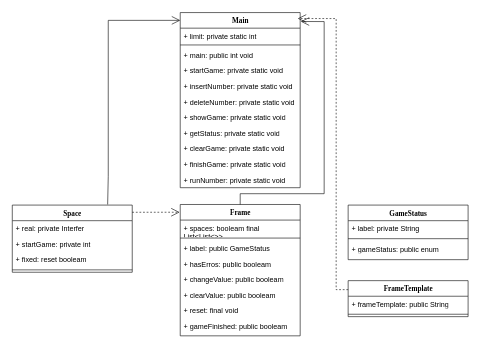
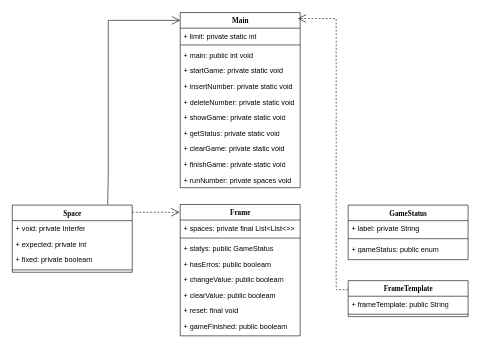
- <mxCell id="29" value="" style="endArrow=open;endFill=1;endSize=12;html=1;rounded=0;exitX=0.5;exitY=0;exitDx=0;exitDy=0;entryX=1.005;entryY=0.051;entryDx=0;entryDy=0;entryPerimeter=0;" parent="1" source="7" target="16" edge="1"><mxGeometry width="160" relative="1" as="geometry"><mxPoint x="739" y="484.15" as="sourcePoint" /><mxPoint x="496" y="43.892" as="targetPoint" /><Array as="points"><mxPoint x="400" y="322" /><mxPoint x="540" y="322" /><mxPoint x="540" y="35" /></Array></mxGeometry></mxCell>
- <mxCell id="27" value="+ runNumber: private static void" style="text;html=1;strokeColor=none;fillColor=none;align=left;verticalAlign=top;spacingLeft=4;spacingRight=4;whiteSpace=wrap;overflow=hidden;rotatable=0;points=[[0,0.5],[1,0.5]];portConstraint=eastwest;" parent="16" vertex="1"><mxGeometry y="266" width="200" height="26" as="geometry" /></mxCell>
+ <mxCell id="27" value="+ runNumber: private spaces void" style="text;html=1;strokeColor=none;fillColor=none;align=left;verticalAlign=top;spacingLeft=4;spacingRight=4;whiteSpace=wrap;overflow=hidden;rotatable=0;points=[[0,0.5],[1,0.5]];portConstraint=eastwest;" parent="16" vertex="1"><mxGeometry y="266" width="200" height="26" as="geometry" /></mxCell>
- <mxCell id="3" value="&lt;font style=&quot;vertical-align: inherit;&quot;&gt;&lt;font style=&quot;vertical-align: inherit;&quot;&gt;+ real: private Interfer&lt;/font&gt;&lt;/font&gt;" style="text;html=1;strokeColor=none;fillColor=none;align=left;verticalAlign=top;spacingLeft=4;spacingRight=4;whiteSpace=wrap;overflow=hidden;rotatable=0;points=[[0,0.5],[1,0.5]];portConstraint=eastwest;" parent="2" vertex="1"><mxGeometry y="26" width="200" height="26" as="geometry" /></mxCell>
+ <mxCell id="3" value="&lt;font style=&quot;vertical-align: inherit;&quot;&gt;&lt;font style=&quot;vertical-align: inherit;&quot;&gt;+ void: private Interfer&lt;/font&gt;&lt;/font&gt;" style="text;html=1;strokeColor=none;fillColor=none;align=left;verticalAlign=top;spacingLeft=4;spacingRight=4;whiteSpace=wrap;overflow=hidden;rotatable=0;points=[[0,0.5],[1,0.5]];portConstraint=eastwest;" parent="2" vertex="1"><mxGeometry y="26" width="200" height="26" as="geometry" /></mxCell>
- <mxCell id="8" value="&lt;font style=&quot;vertical-align: inherit;&quot;&gt;&lt;font style=&quot;vertical-align: inherit;&quot;&gt;+ spaces: booleam final List&amp;lt;List&amp;lt;&amp;gt;&amp;gt;&lt;/font&gt;&lt;/font&gt;" style="text;html=1;strokeColor=none;fillColor=none;align=left;verticalAlign=top;spacingLeft=4;spacingRight=4;whiteSpace=wrap;overflow=hidden;rotatable=0;points=[[0,0.5],[1,0.5]];portConstraint=eastwest;" parent="7" vertex="1"><mxGeometry y="26" width="200" height="26" as="geometry" /></mxCell>
+ <mxCell id="8" value="&lt;font style=&quot;vertical-align: inherit;&quot;&gt;&lt;font style=&quot;vertical-align: inherit;&quot;&gt;+ spaces: private final List&amp;lt;List&amp;lt;&amp;gt;&amp;gt;&lt;/font&gt;&lt;/font&gt;" style="text;html=1;strokeColor=none;fillColor=none;align=left;verticalAlign=top;spacingLeft=4;spacingRight=4;whiteSpace=wrap;overflow=hidden;rotatable=0;points=[[0,0.5],[1,0.5]];portConstraint=eastwest;" parent="7" vertex="1"><mxGeometry y="26" width="200" height="26" as="geometry" /></mxCell>
- <mxCell id="4" value="&lt;font style=&quot;vertical-align: inherit;&quot;&gt;&lt;font style=&quot;vertical-align: inherit;&quot;&gt;+ startGame: private int&lt;/font&gt;&lt;/font&gt;" style="text;html=1;strokeColor=none;fillColor=none;align=left;verticalAlign=top;spacingLeft=4;spacingRight=4;whiteSpace=wrap;overflow=hidden;rotatable=0;points=[[0,0.5],[1,0.5]];portConstraint=eastwest;" parent="2" vertex="1"><mxGeometry y="52" width="200" height="26" as="geometry" /></mxCell>
+ <mxCell id="4" value="&lt;font style=&quot;vertical-align: inherit;&quot;&gt;&lt;font style=&quot;vertical-align: inherit;&quot;&gt;+ expected: private int&lt;/font&gt;&lt;/font&gt;" style="text;html=1;strokeColor=none;fillColor=none;align=left;verticalAlign=top;spacingLeft=4;spacingRight=4;whiteSpace=wrap;overflow=hidden;rotatable=0;points=[[0,0.5],[1,0.5]];portConstraint=eastwest;" parent="2" vertex="1"><mxGeometry y="52" width="200" height="26" as="geometry" /></mxCell>
- <mxCell id="10" value="&lt;font style=&quot;vertical-align: inherit;&quot;&gt;&lt;font style=&quot;vertical-align: inherit;&quot;&gt;+ label: public GameStatus&lt;/font&gt;&lt;/font&gt;" style="text;html=1;strokeColor=none;fillColor=none;align=left;verticalAlign=top;spacingLeft=4;spacingRight=4;whiteSpace=wrap;overflow=hidden;rotatable=0;points=[[0,0.5],[1,0.5]];portConstraint=eastwest;" parent="7" vertex="1"><mxGeometry y="60" width="200" height="26" as="geometry" /></mxCell>
+ <mxCell id="10" value="&lt;font style=&quot;vertical-align: inherit;&quot;&gt;&lt;font style=&quot;vertical-align: inherit;&quot;&gt;+ statys: public GameStatus&lt;/font&gt;&lt;/font&gt;" style="text;html=1;strokeColor=none;fillColor=none;align=left;verticalAlign=top;spacingLeft=4;spacingRight=4;whiteSpace=wrap;overflow=hidden;rotatable=0;points=[[0,0.5],[1,0.5]];portConstraint=eastwest;" parent="7" vertex="1"><mxGeometry y="60" width="200" height="26" as="geometry" /></mxCell>
- <mxCell id="5" value="&lt;font style=&quot;vertical-align: inherit;&quot;&gt;&lt;font style=&quot;vertical-align: inherit;&quot;&gt;+ fixed: reset booleam&lt;/font&gt;&lt;/font&gt;" style="text;html=1;strokeColor=none;fillColor=none;align=left;verticalAlign=top;spacingLeft=4;spacingRight=4;whiteSpace=wrap;overflow=hidden;rotatable=0;points=[[0,0.5],[1,0.5]];portConstraint=eastwest;" parent="2" vertex="1"><mxGeometry y="78" width="200" height="26" as="geometry" /></mxCell>
+ <mxCell id="5" value="&lt;font style=&quot;vertical-align: inherit;&quot;&gt;&lt;font style=&quot;vertical-align: inherit;&quot;&gt;+ fixed: private booleam&lt;/font&gt;&lt;/font&gt;" style="text;html=1;strokeColor=none;fillColor=none;align=left;verticalAlign=top;spacingLeft=4;spacingRight=4;whiteSpace=wrap;overflow=hidden;rotatable=0;points=[[0,0.5],[1,0.5]];portConstraint=eastwest;" parent="2" vertex="1"><mxGeometry y="78" width="200" height="26" as="geometry" /></mxCell>
